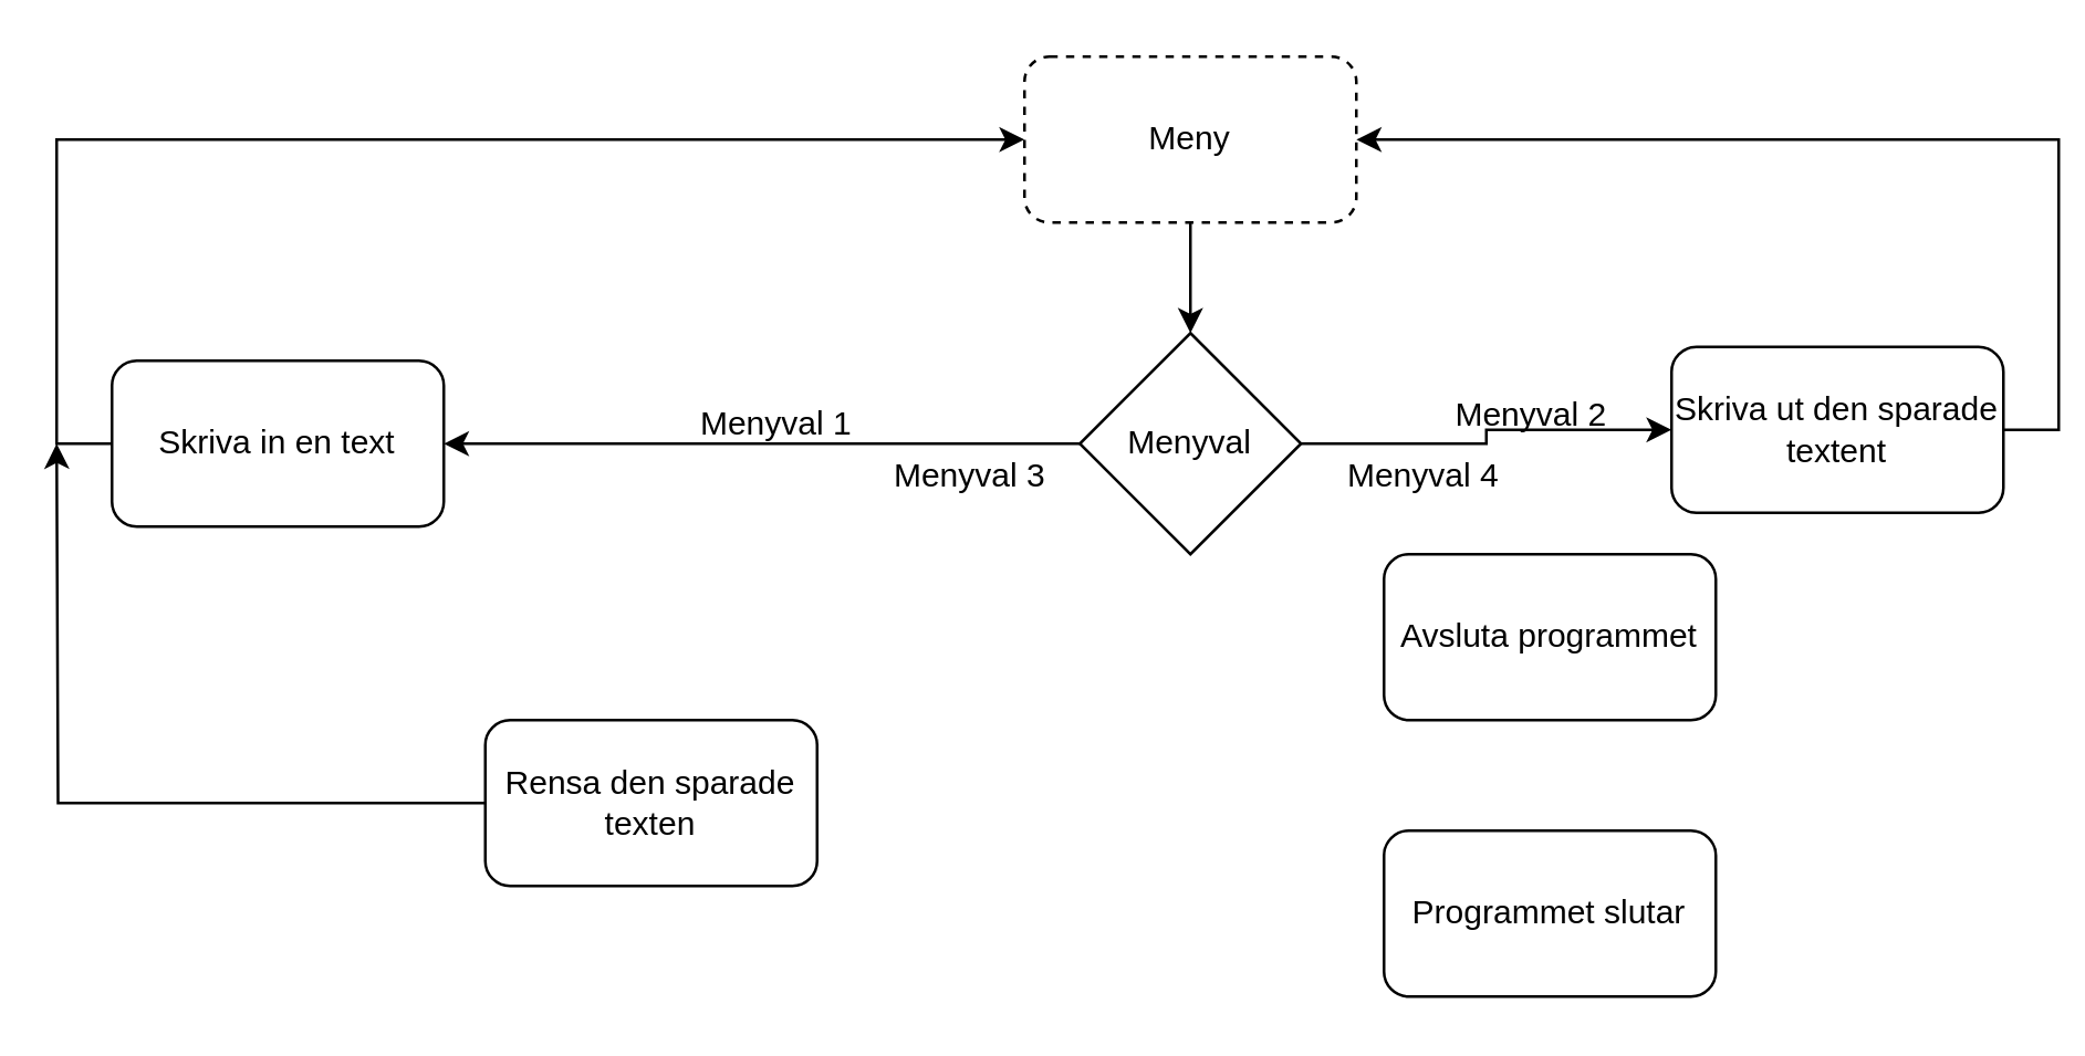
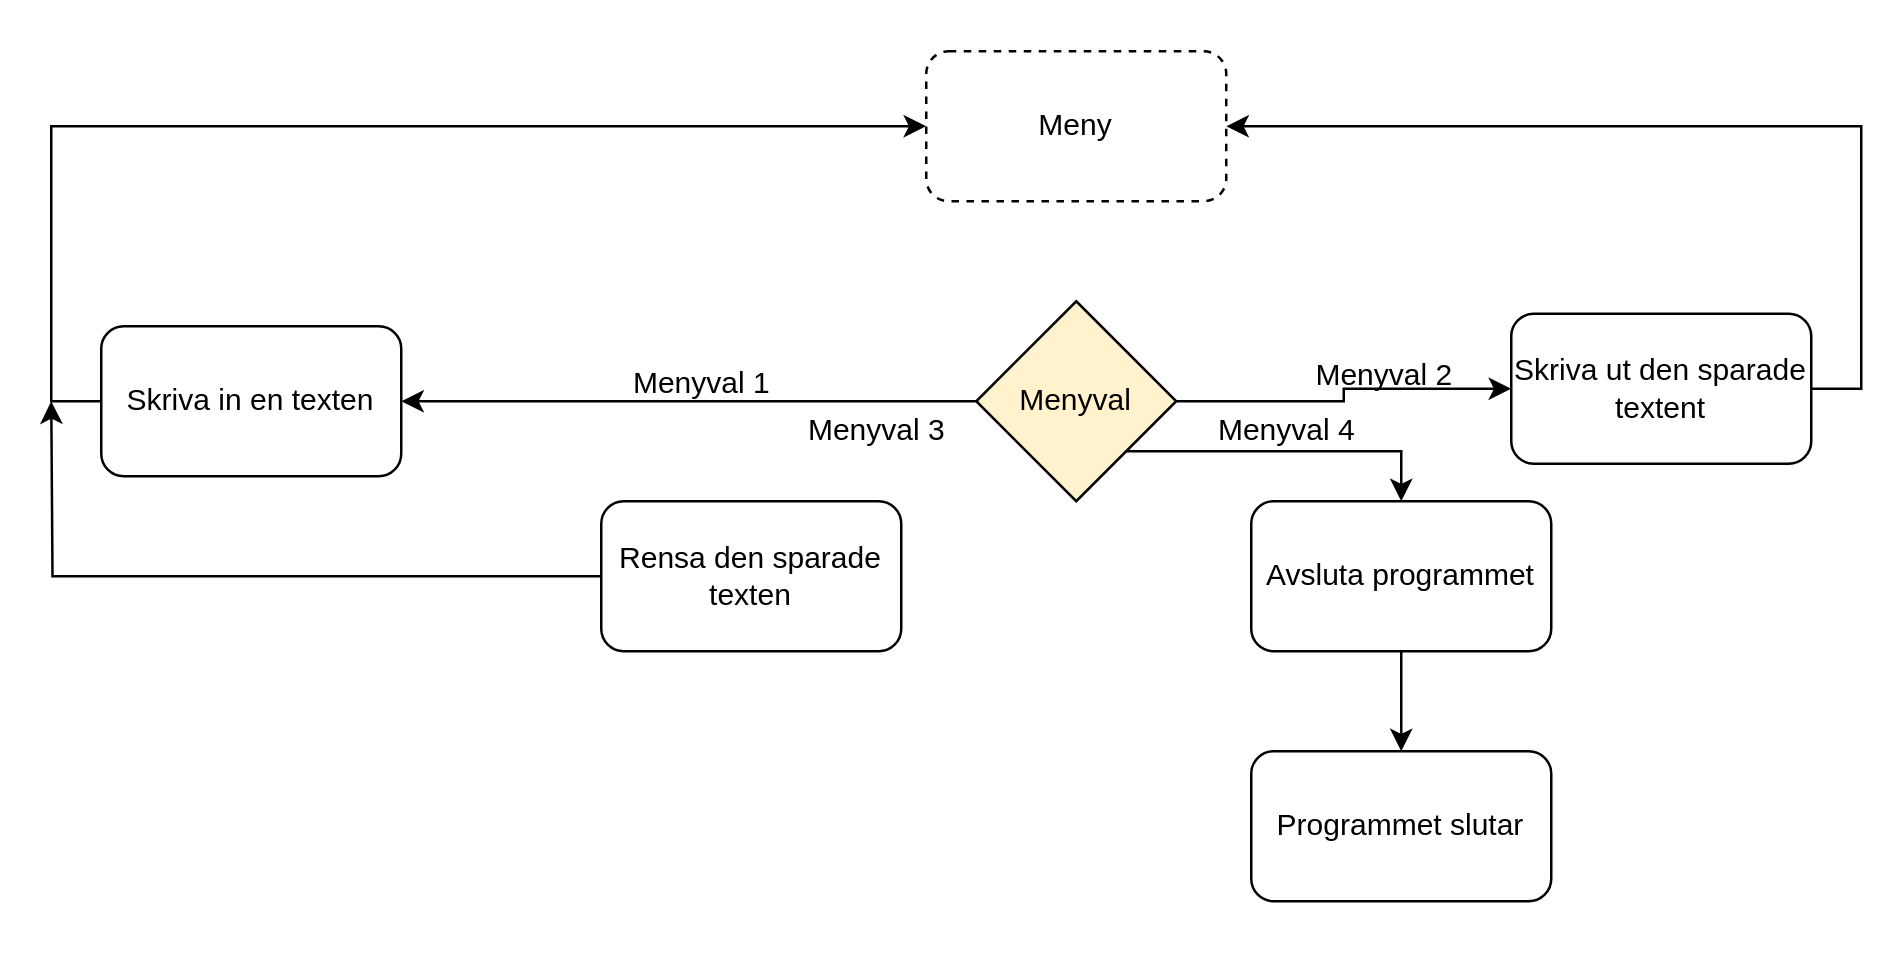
- <mxCell id="3" style="edgeStyle=orthogonalEdgeStyle;rounded=0;orthogonalLoop=1;jettySize=auto;html=1;" edge="1" parent="1" source="4" target="16"><mxGeometry relative="1" as="geometry" /></mxCell>
- <mxCell id="6" value="Skriva in en text" style="rounded=1;whiteSpace=wrap;html=1;" vertex="1" parent="1"><mxGeometry x="40" y="130" width="120" height="60" as="geometry" /></mxCell>
+ <mxCell id="6" value="Skriva in en texten" style="rounded=1;whiteSpace=wrap;html=1;" vertex="1" parent="1"><mxGeometry x="40" y="130" width="120" height="60" as="geometry" /></mxCell>
- <mxCell id="16" value="Menyval" style="rhombus;whiteSpace=wrap;html=1;" vertex="1" parent="1"><mxGeometry x="390" y="120" width="80" height="80" as="geometry" /></mxCell>
+ <mxCell id="16" value="Menyval" style="rhombus;whiteSpace=wrap;html=1;fillColor=#fff2cc;" vertex="1" parent="1"><mxGeometry x="390" y="120" width="80" height="80" as="geometry" /></mxCell>
+ <mxCell id="15" style="edgeStyle=orthogonalEdgeStyle;rounded=0;orthogonalLoop=1;jettySize=auto;html=1;exitX=1;exitY=1;exitDx=0;exitDy=0;entryX=0.5;entryY=0;entryDx=0;entryDy=0;" edge="1" parent="1" source="16" target="12"><mxGeometry relative="1" as="geometry" /></mxCell>
+ <mxCell id="11" style="edgeStyle=orthogonalEdgeStyle;rounded=0;orthogonalLoop=1;jettySize=auto;html=1;exitX=0.5;exitY=1;exitDx=0;exitDy=0;" edge="1" parent="1" source="12" target="2"><mxGeometry relative="1" as="geometry" /></mxCell>
- <mxCell id="8" value="Rensa den sparade texten" style="rounded=1;whiteSpace=wrap;html=1;" vertex="1" parent="1"><mxGeometry x="175" y="260" width="120" height="60" as="geometry" /></mxCell>
+ <mxCell id="8" value="Rensa den sparade texten" style="rounded=1;whiteSpace=wrap;html=1;" vertex="1" parent="1"><mxGeometry x="240" y="200" width="120" height="60" as="geometry" /></mxCell>
